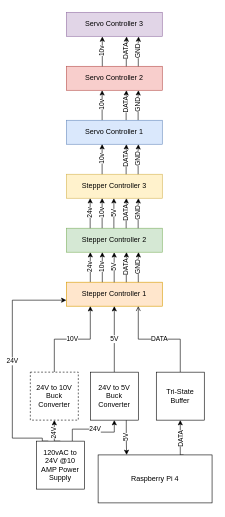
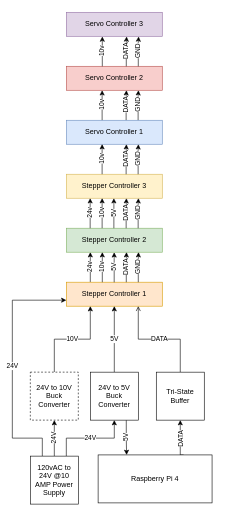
- <mxCell id="37" value="120vAC to 24V @10 AMP Power Supply" style="whiteSpace=wrap;html=1;aspect=fixed;" vertex="1" parent="1"><mxGeometry x="60" y="735" width="80" height="80" as="geometry" /></mxCell>
+ <mxCell id="37" value="120vAC to 24V @10 AMP Power Supply" style="whiteSpace=wrap;html=1;aspect=fixed;" vertex="1" parent="1"><mxGeometry x="50" y="760" width="80" height="80" as="geometry" /></mxCell>
